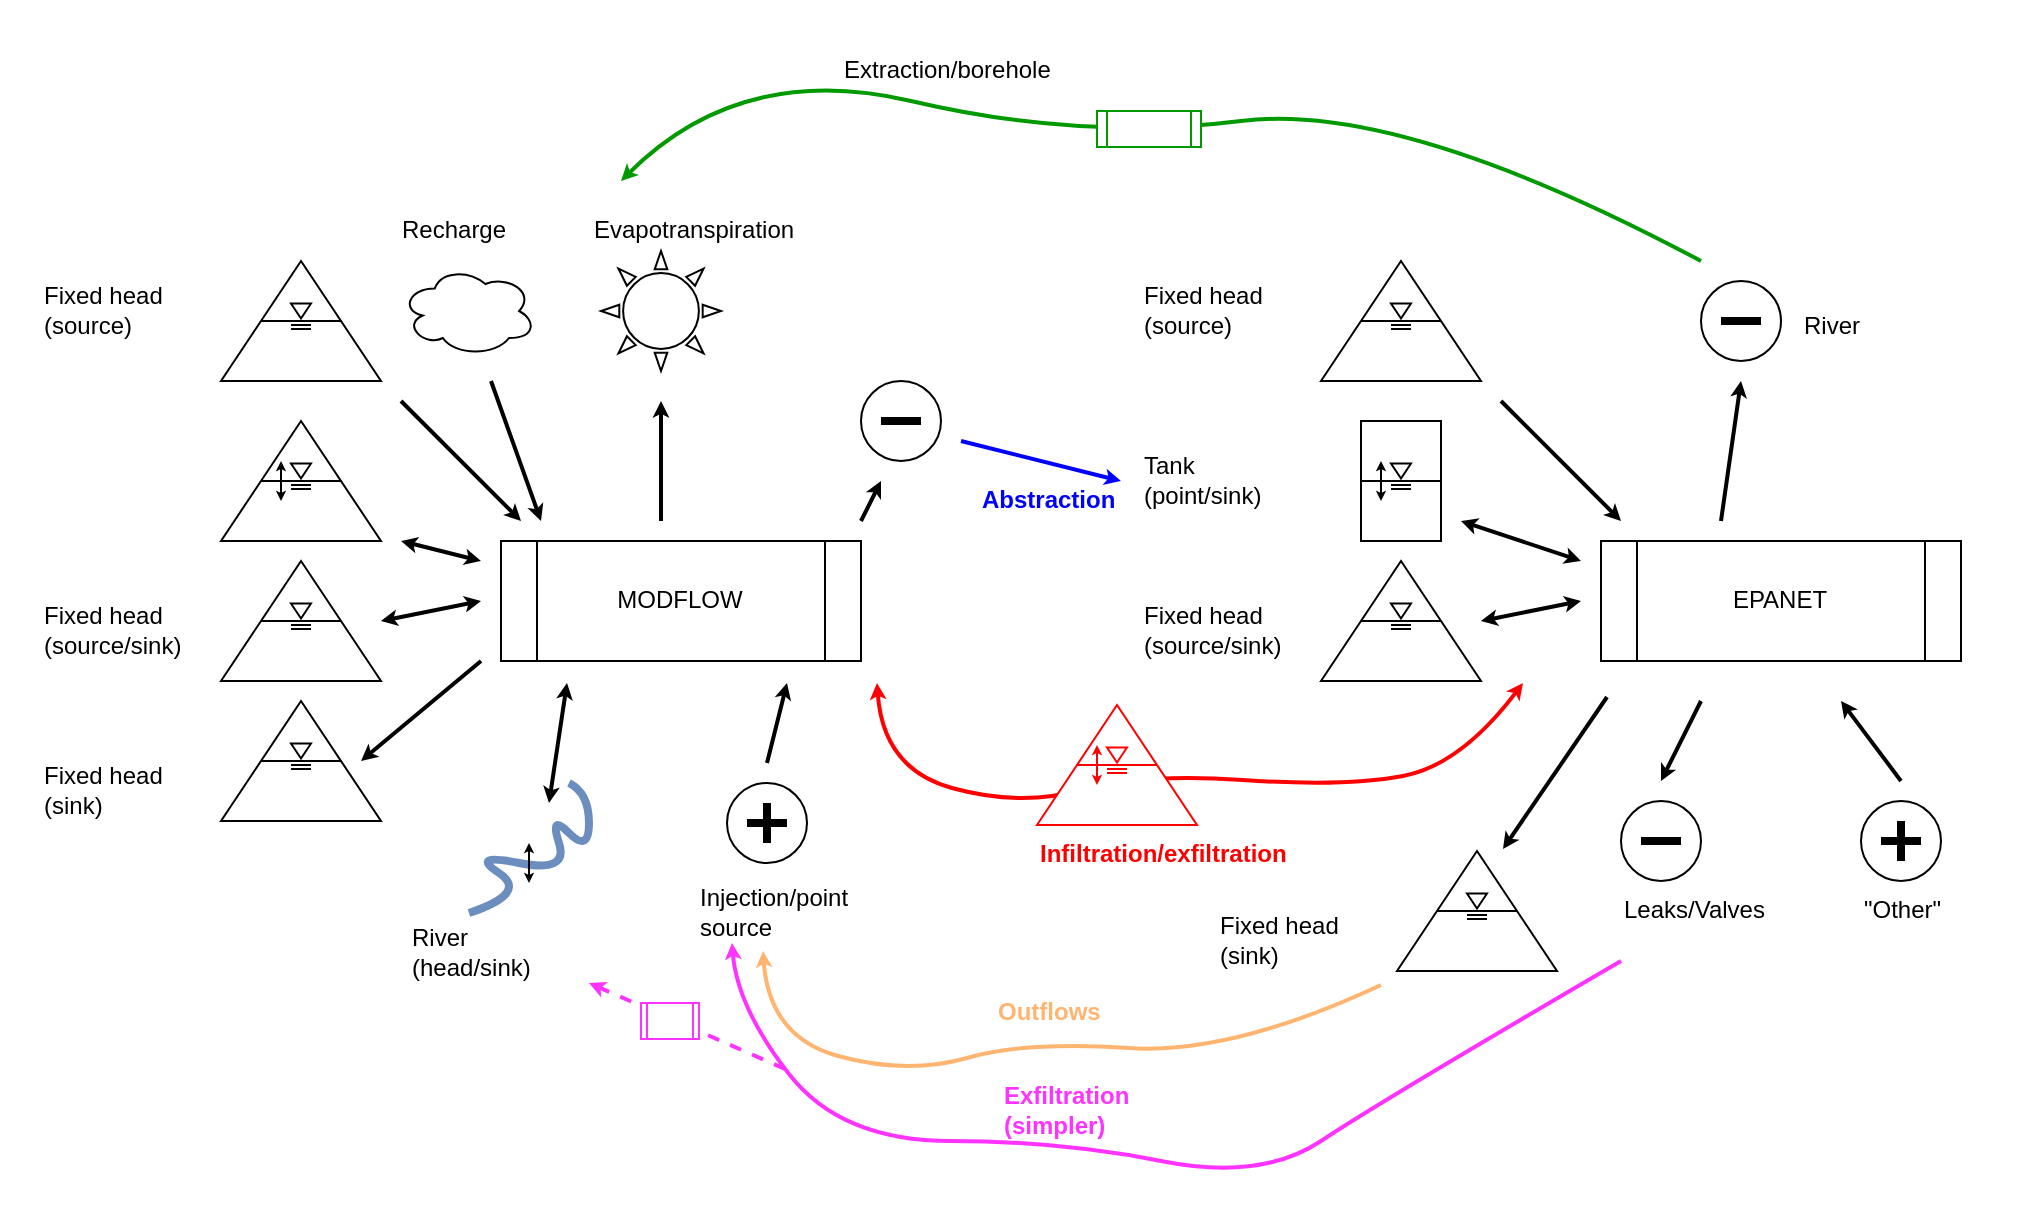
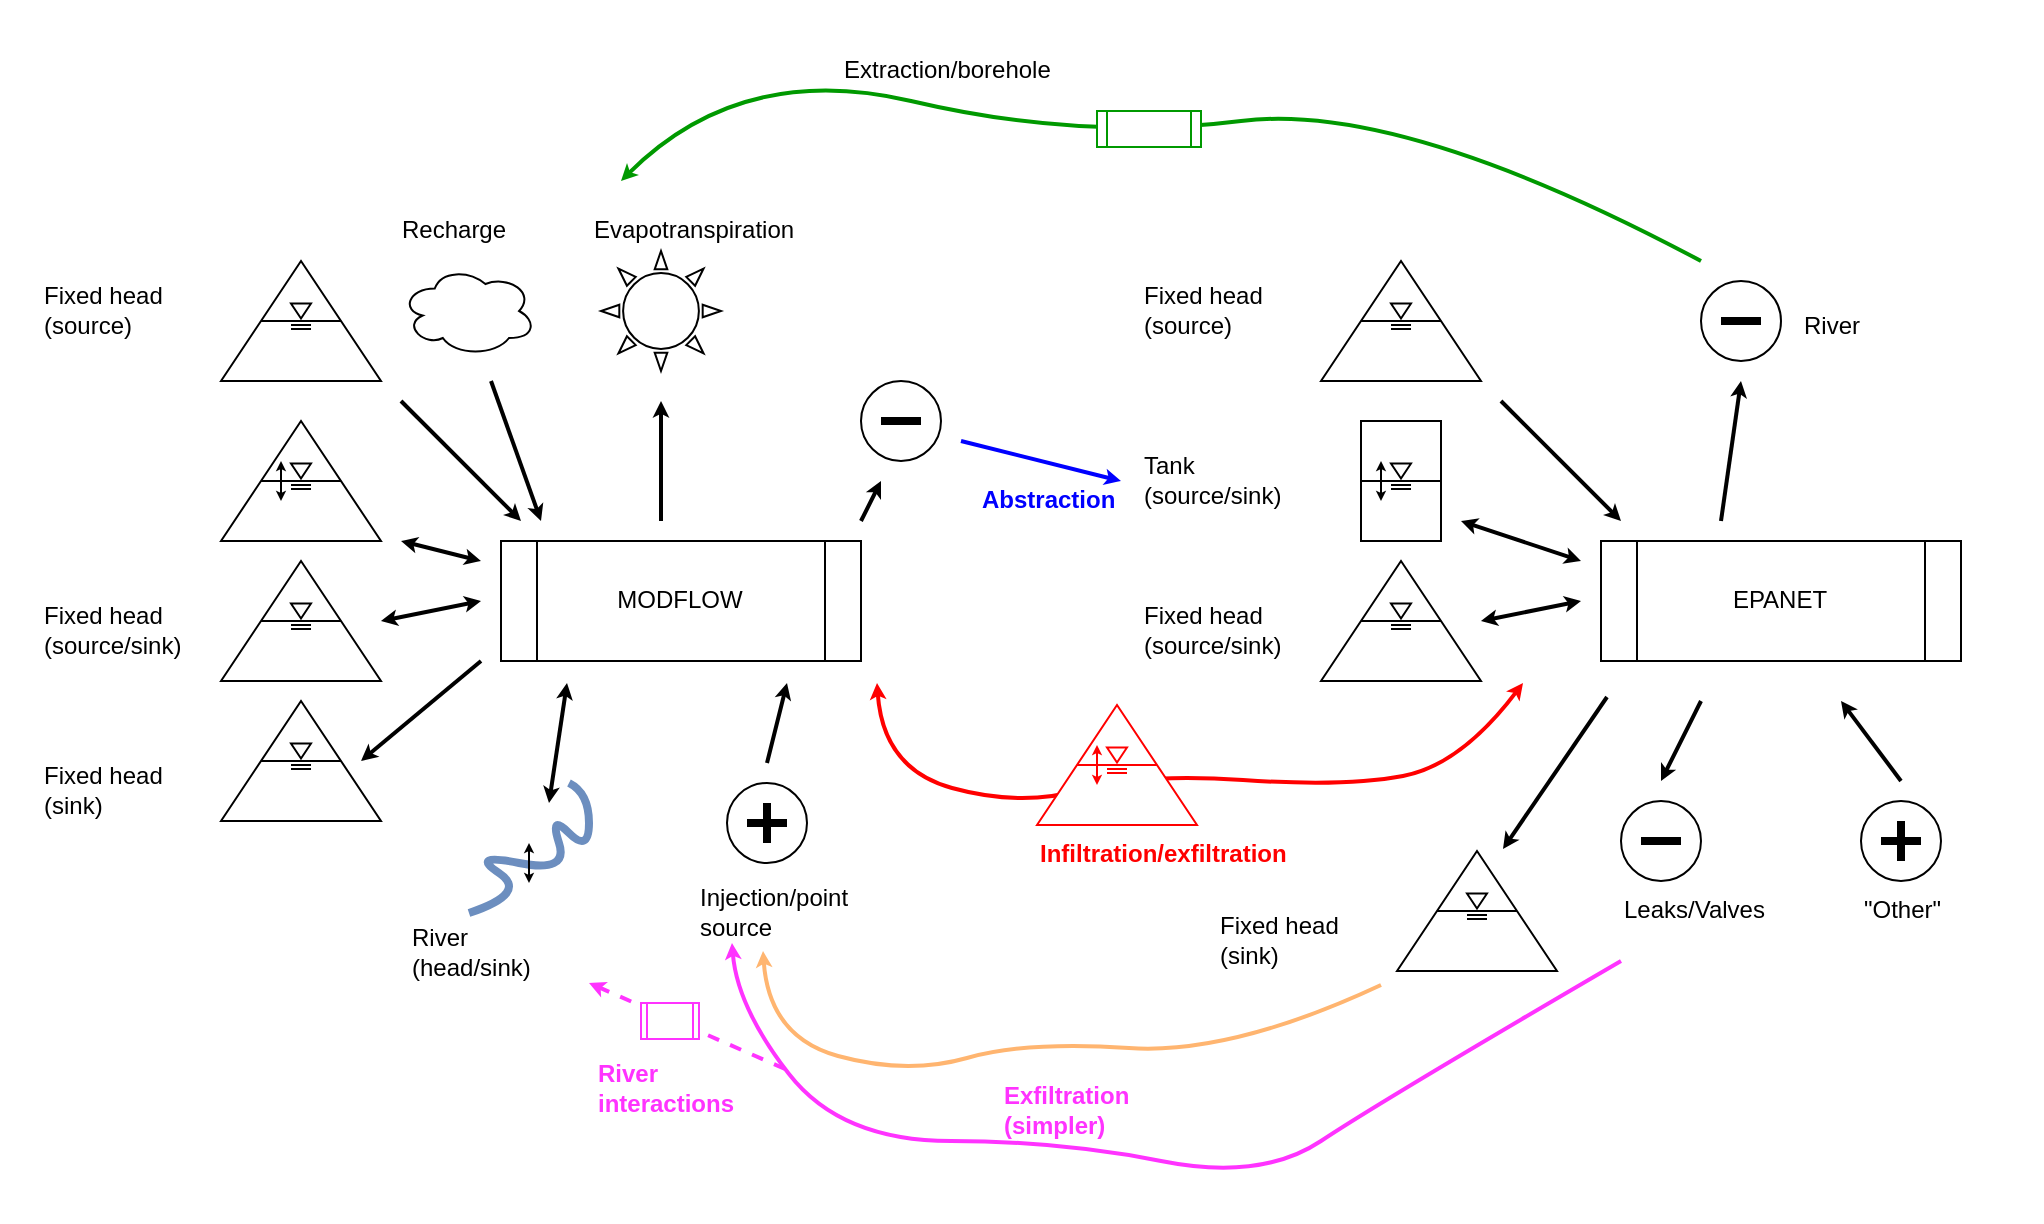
- <mxCell id="89" value="Tank&lt;br&gt;(point/sink)" style="text;html=1;strokeColor=none;fillColor=none;align=left;verticalAlign=middle;whiteSpace=wrap;rounded=0;" vertex="1" parent="1"><mxGeometry x="570" y="225" width="90" height="30" as="geometry" /></mxCell>
+ <mxCell id="89" value="Tank&lt;br&gt;(source/sink)" style="text;html=1;strokeColor=none;fillColor=none;align=left;verticalAlign=middle;whiteSpace=wrap;rounded=0;" vertex="1" parent="1"><mxGeometry x="570" y="225" width="90" height="30" as="geometry" /></mxCell>
- <mxCell id="122" value="Outflows" style="text;html=1;strokeColor=none;fillColor=none;align=left;verticalAlign=middle;whiteSpace=wrap;rounded=0;fontColor=#FFB570;fontStyle=1" vertex="1" parent="107"><mxGeometry x="497" y="491" width="110" height="30" as="geometry" /></mxCell>
+ <mxCell id="123" value="&lt;font color=&quot;#ff33ff&quot;&gt;River interactions&lt;/font&gt;" style="text;html=1;strokeColor=none;fillColor=none;align=left;verticalAlign=middle;whiteSpace=wrap;rounded=0;fontColor=#009900;fontStyle=1" vertex="1" parent="107"><mxGeometry x="297" y="529" width="70" height="30" as="geometry" /></mxCell>
